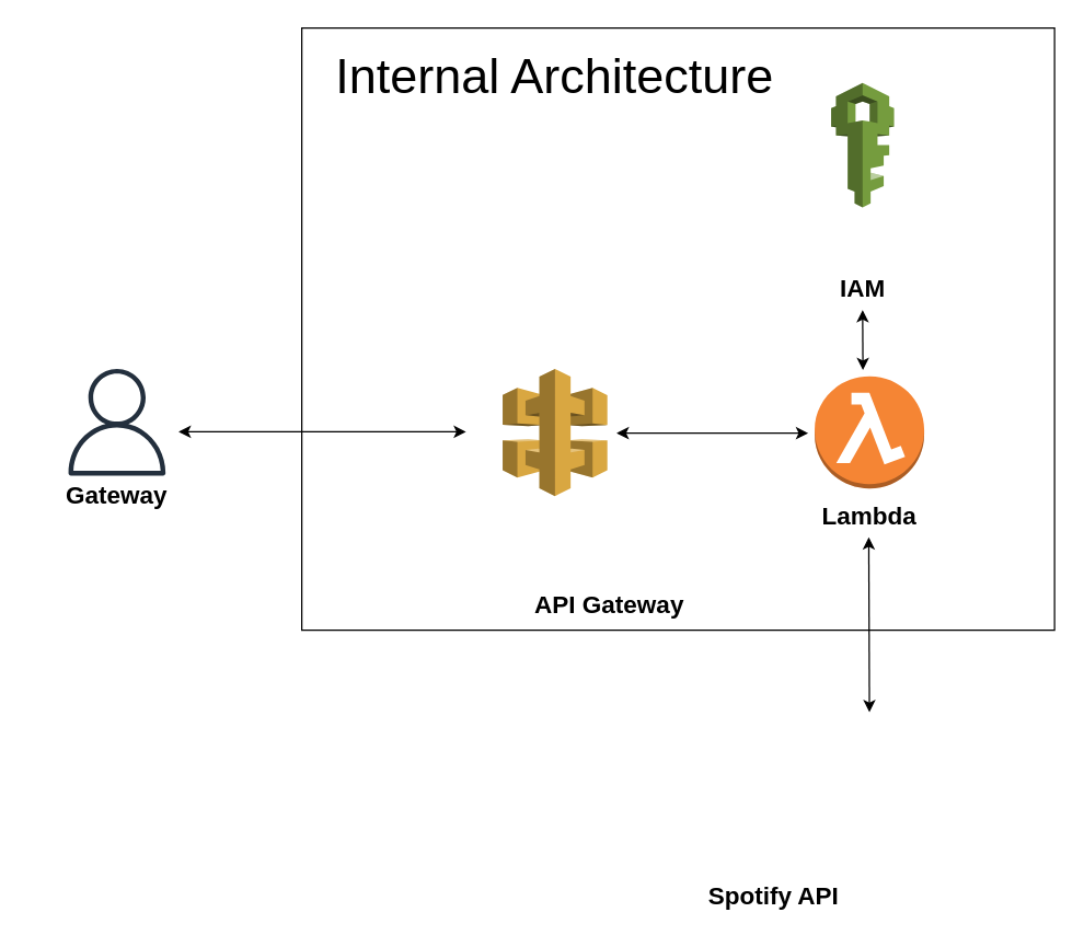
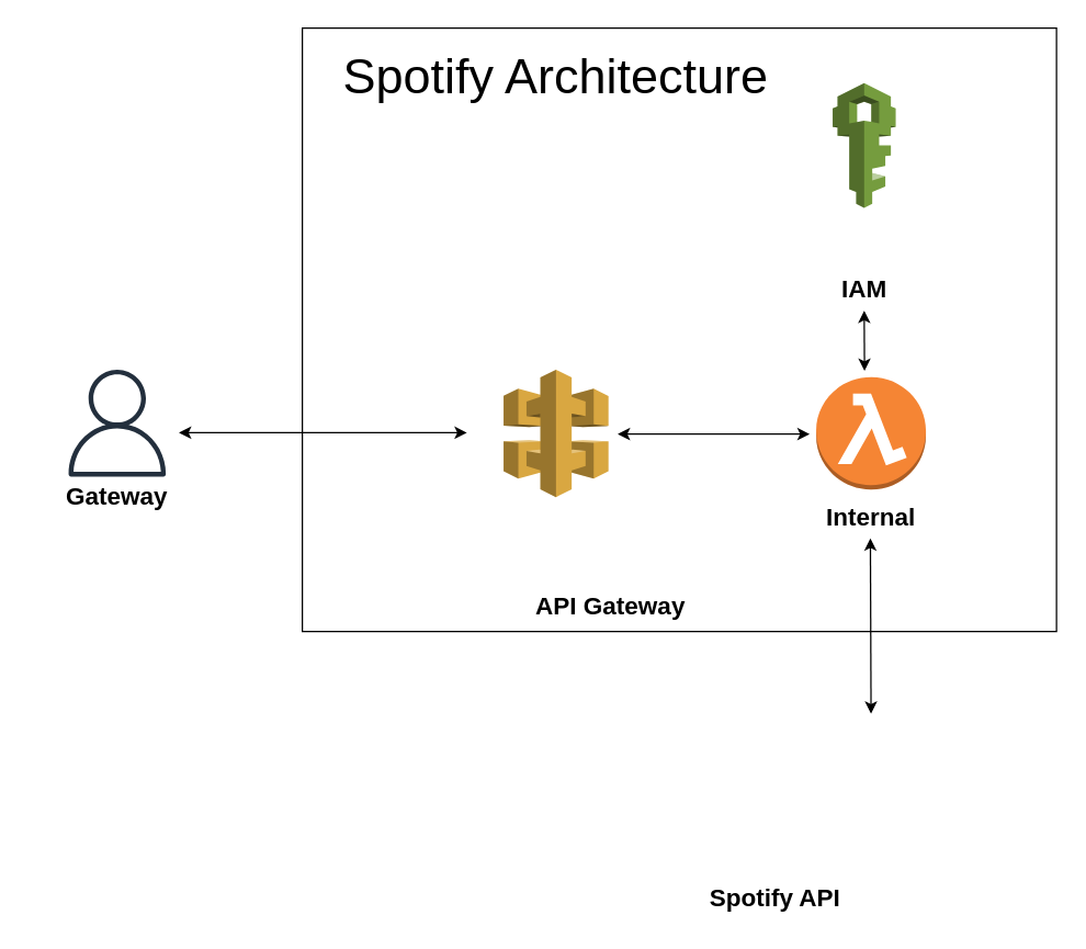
- <mxCell id="17" value="Internal Architecture" style="text;html=1;strokeColor=none;fillColor=none;align=center;verticalAlign=middle;whiteSpace=wrap;rounded=0;fontSize=36;" vertex="1" parent="1"><mxGeometry x="210" y="40" width="390" height="30" as="geometry" /></mxCell>
+ <mxCell id="17" value="Spotify Architecture" style="text;html=1;strokeColor=none;fillColor=none;align=center;verticalAlign=middle;whiteSpace=wrap;rounded=0;fontSize=36;" vertex="1" parent="1"><mxGeometry x="210" y="40" width="390" height="30" as="geometry" /></mxCell>
- <mxCell id="9" value="&lt;b&gt;&lt;font style=&quot;font-size: 18px;&quot;&gt;Lambda&lt;/font&gt;&lt;/b&gt;" style="text;html=1;strokeColor=none;fillColor=none;align=center;verticalAlign=middle;whiteSpace=wrap;rounded=0;" vertex="1" parent="1"><mxGeometry x="569.75" y="362" width="130" height="30" as="geometry" /></mxCell>
+ <mxCell id="9" value="&lt;b&gt;&lt;font style=&quot;font-size: 18px;&quot;&gt;Internal&lt;/font&gt;&lt;/b&gt;" style="text;html=1;strokeColor=none;fillColor=none;align=center;verticalAlign=middle;whiteSpace=wrap;rounded=0;" vertex="1" parent="1"><mxGeometry x="569.75" y="362" width="130" height="30" as="geometry" /></mxCell>
